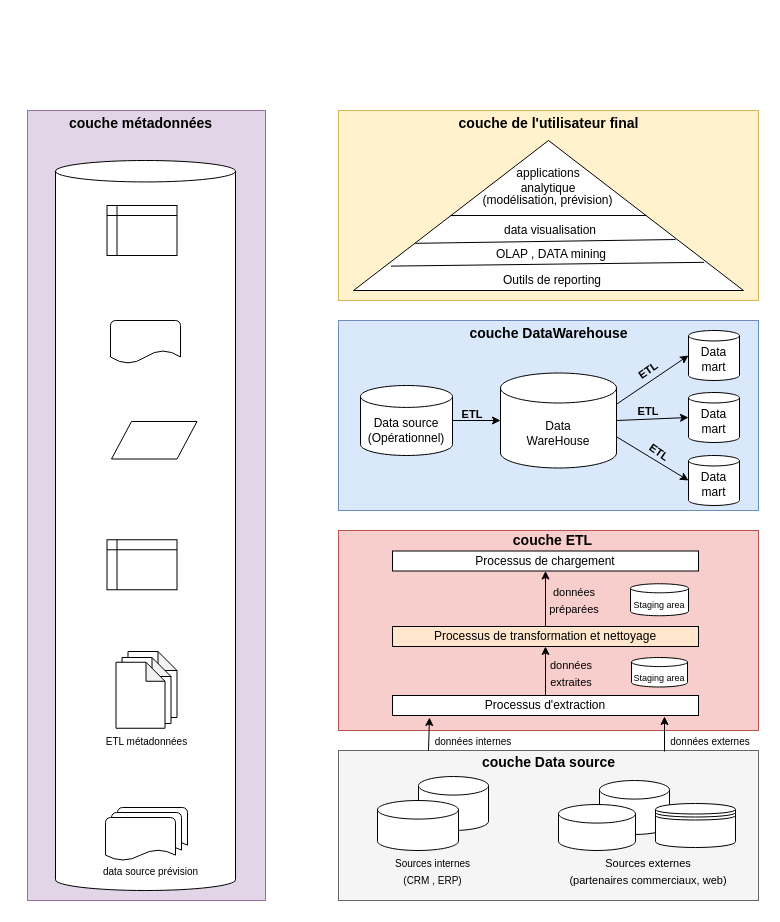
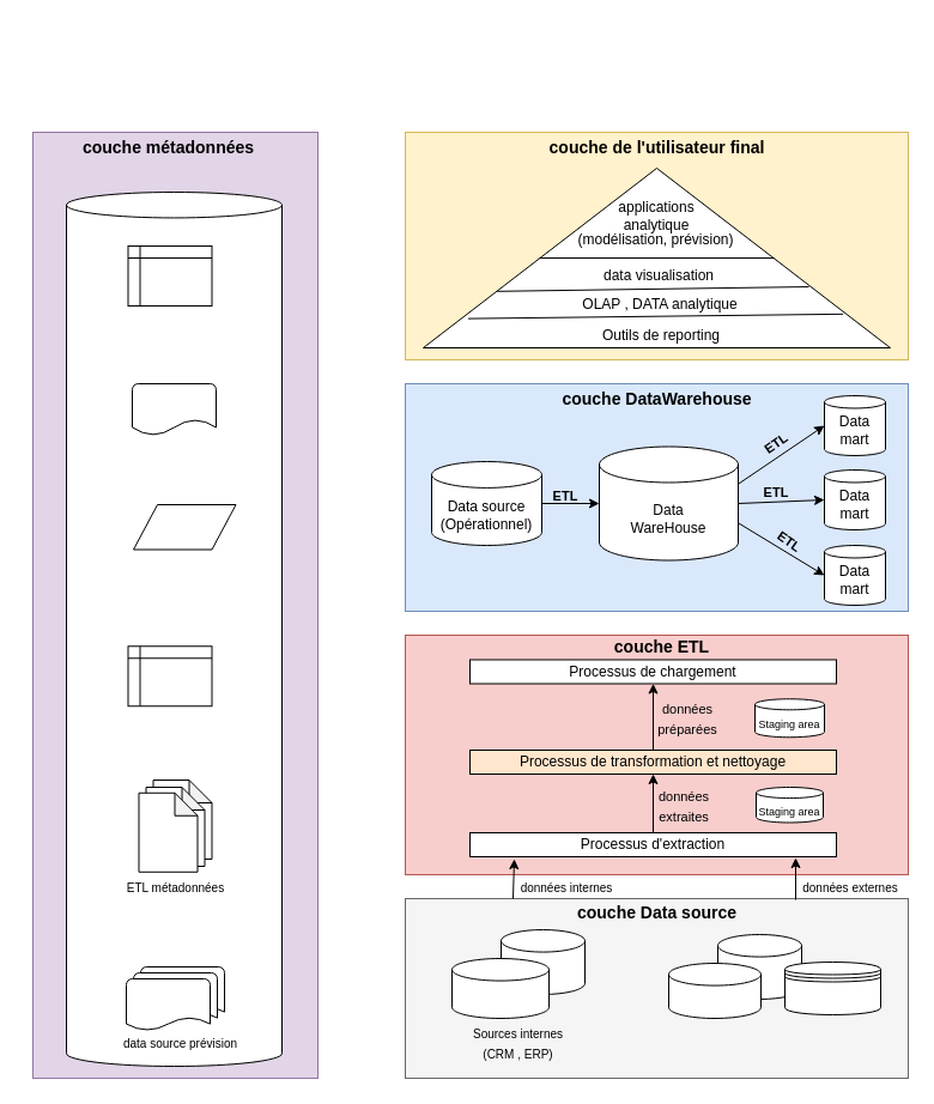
- <mxCell id="8" value="OLAP , DATA mining" style="text;html=1;strokeColor=none;fillColor=none;align=center;verticalAlign=middle;whiteSpace=wrap;rounded=0;shadow=0;comic=0;opacity=90;" vertex="1" parent="1"><mxGeometry x="423" y="244" width="256" height="20" as="geometry" /></mxCell>
+ <mxCell id="8" value="OLAP , DATA analytique" style="text;html=1;strokeColor=none;fillColor=none;align=center;verticalAlign=middle;whiteSpace=wrap;rounded=0;shadow=0;comic=0;opacity=90;" vertex="1" parent="1"><mxGeometry x="423" y="244" width="256" height="20" as="geometry" /></mxCell>
- <mxCell id="47" value="&lt;font style=&quot;font-size: 11px&quot;&gt;Sources externes&lt;br&gt;(partenaires commerciaux, web)&lt;br&gt;&lt;/font&gt;" style="text;html=1;strokeColor=none;fillColor=none;align=center;verticalAlign=middle;whiteSpace=wrap;rounded=0;shadow=0;comic=0;fontSize=14;" vertex="1" parent="1"><mxGeometry x="558" y="860" width="180" height="20" as="geometry" /></mxCell>
